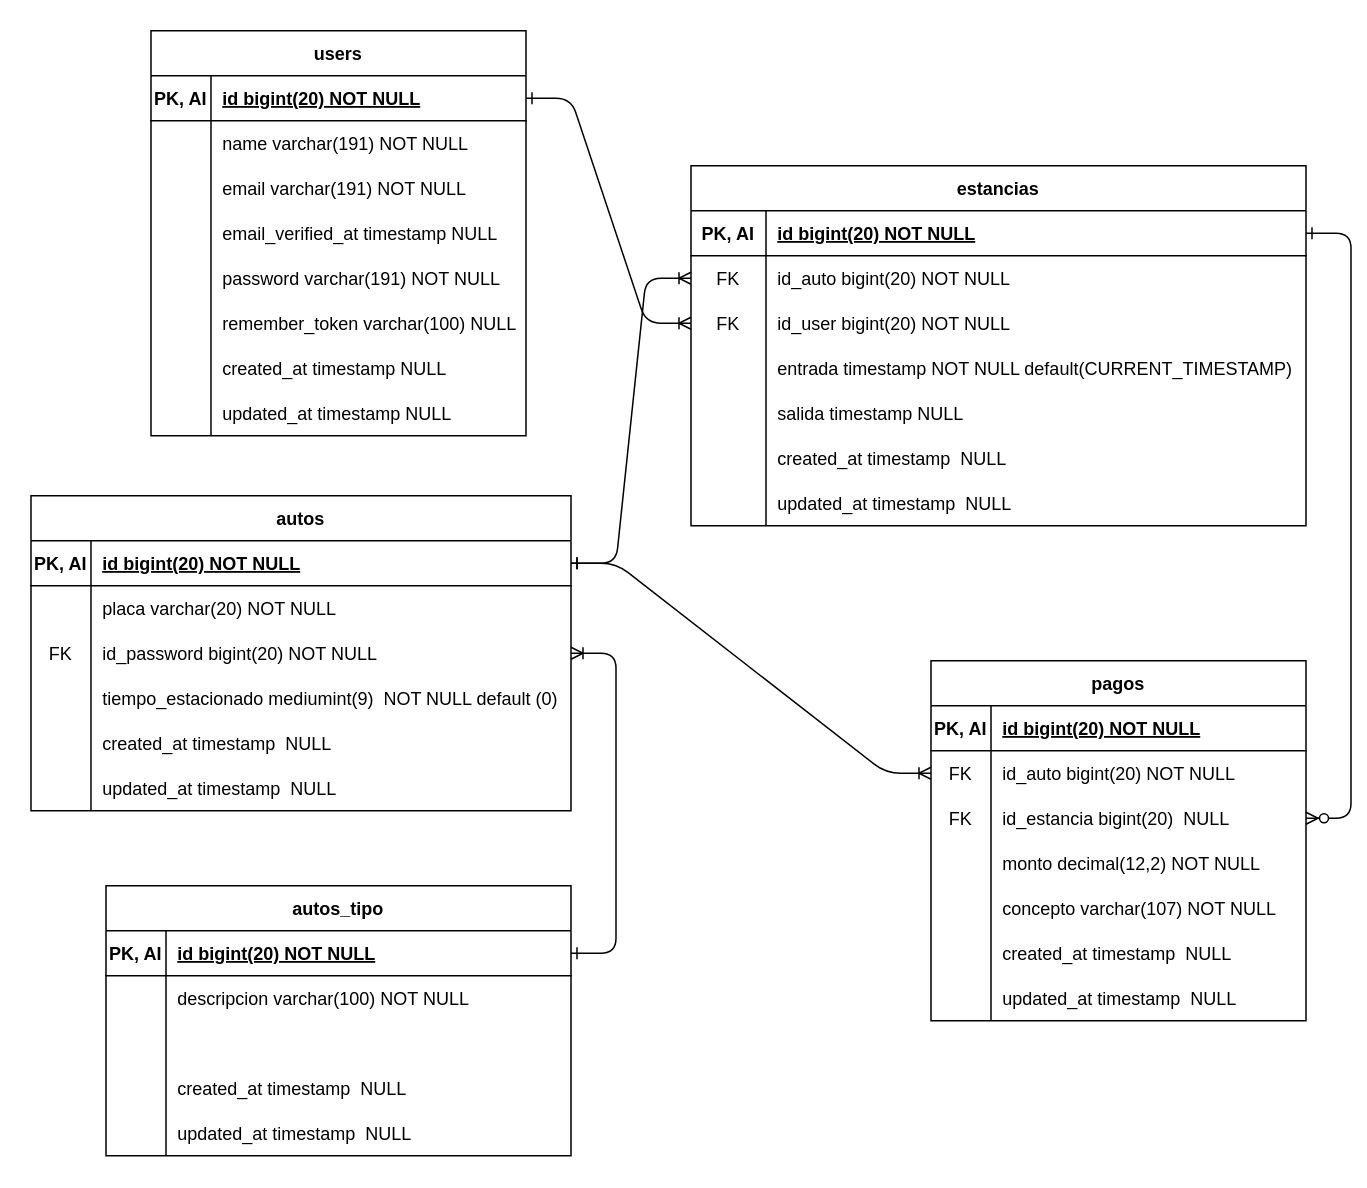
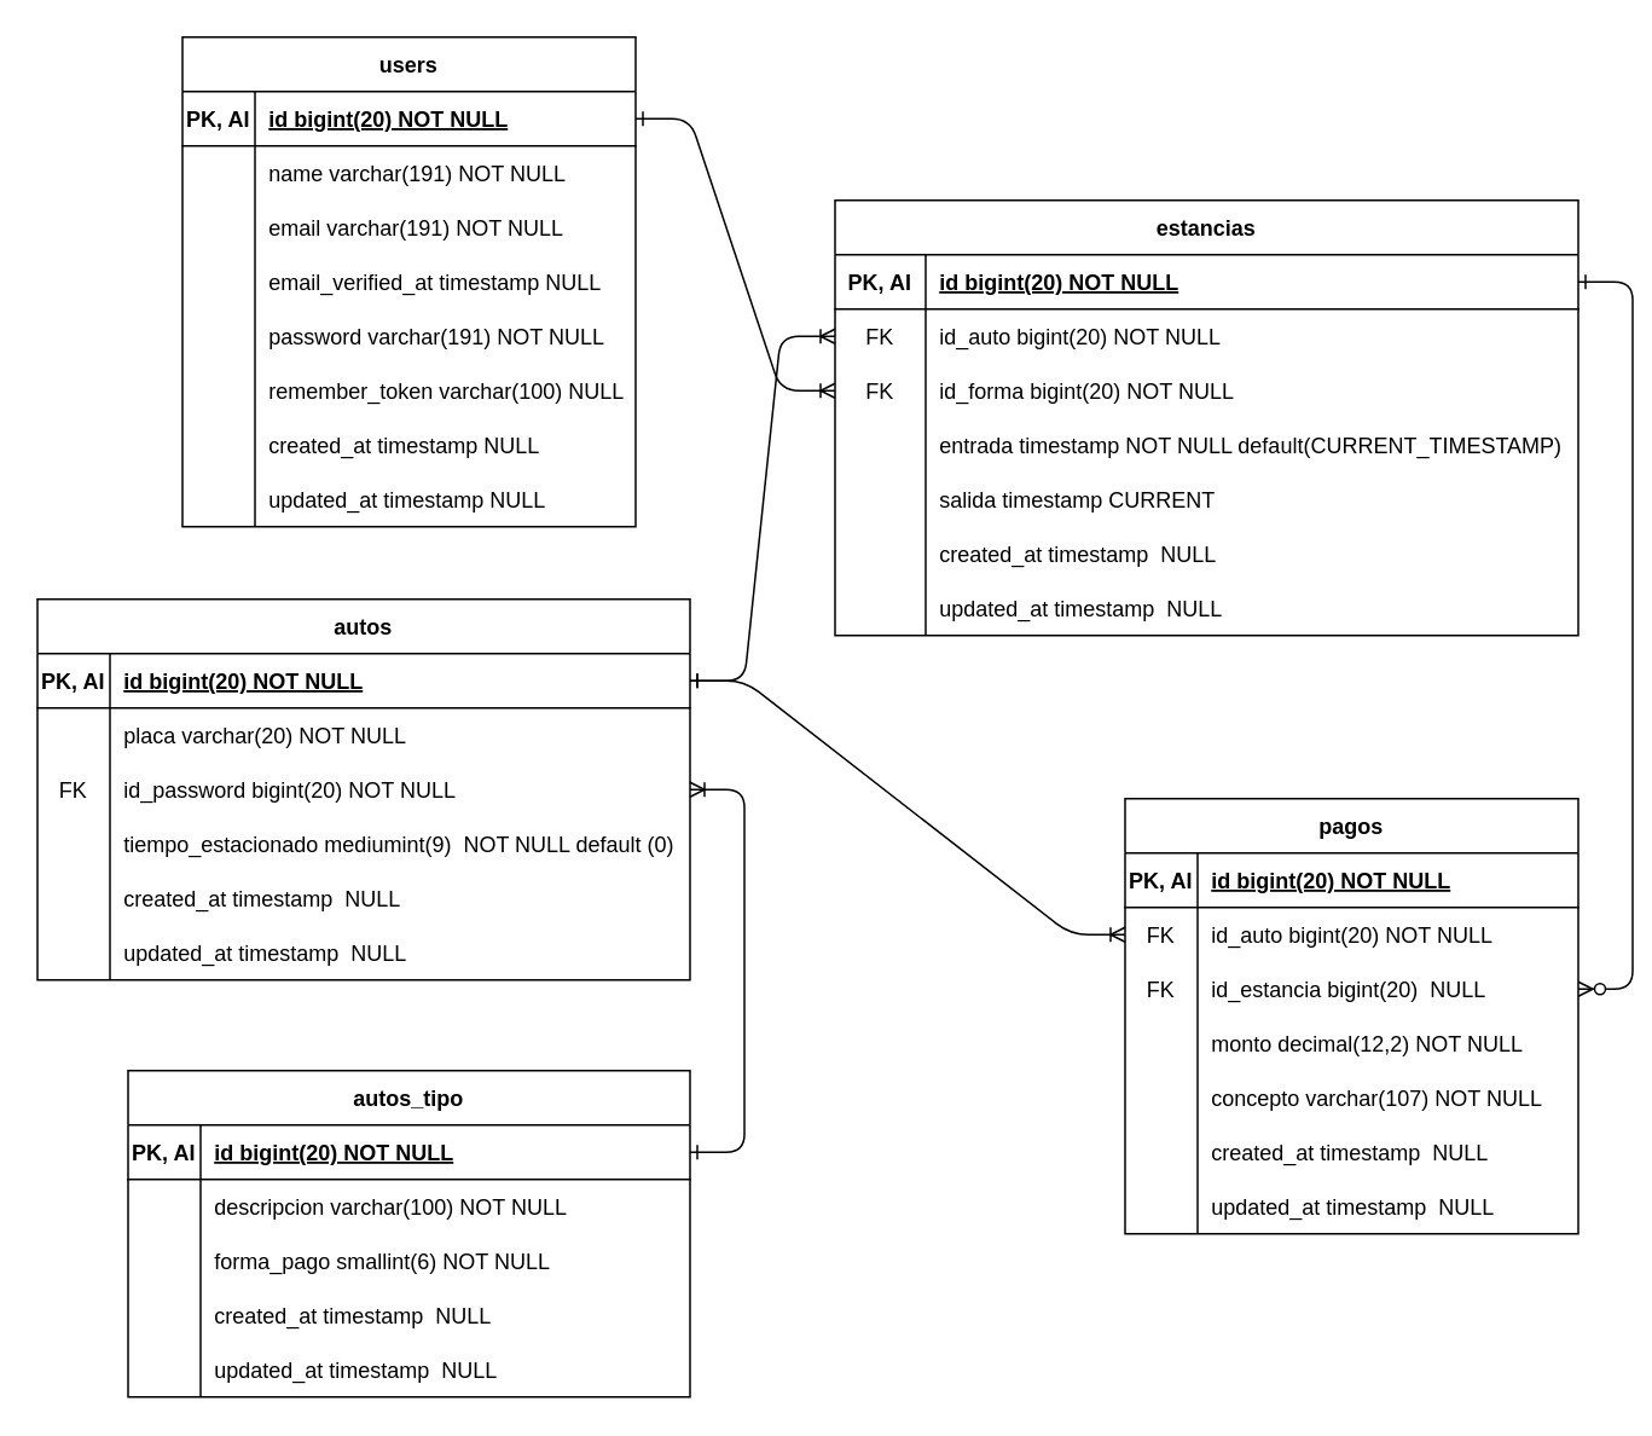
- <mxCell id="72" value="id_user bigint(20) NOT NULL" style="shape=partialRectangle;overflow=hidden;connectable=0;fillColor=none;top=0;left=0;bottom=0;right=0;align=left;spacingLeft=6;" parent="70" vertex="1"><mxGeometry x="50" width="360" height="30" as="geometry"><mxRectangle width="360" height="30" as="alternateBounds" /></mxGeometry></mxCell>
+ <mxCell id="72" value="id_forma bigint(20) NOT NULL" style="shape=partialRectangle;overflow=hidden;connectable=0;fillColor=none;top=0;left=0;bottom=0;right=0;align=left;spacingLeft=6;" parent="70" vertex="1"><mxGeometry x="50" width="360" height="30" as="geometry"><mxRectangle width="360" height="30" as="alternateBounds" /></mxGeometry></mxCell>
- <mxCell id="78" value="salida timestamp NULL" style="shape=partialRectangle;overflow=hidden;connectable=0;fillColor=none;top=0;left=0;bottom=0;right=0;align=left;spacingLeft=6;" parent="76" vertex="1"><mxGeometry x="50" width="360" height="30" as="geometry"><mxRectangle width="360" height="30" as="alternateBounds" /></mxGeometry></mxCell>
+ <mxCell id="78" value="salida timestamp CURRENT" style="shape=partialRectangle;overflow=hidden;connectable=0;fillColor=none;top=0;left=0;bottom=0;right=0;align=left;spacingLeft=6;" parent="76" vertex="1"><mxGeometry x="50" width="360" height="30" as="geometry"><mxRectangle width="360" height="30" as="alternateBounds" /></mxGeometry></mxCell>
+ <mxCell id="31" value="forma_pago smallint(6) NOT NULL" style="shape=partialRectangle;overflow=hidden;connectable=0;fillColor=none;top=0;left=0;bottom=0;right=0;align=left;spacingLeft=6;" parent="29" vertex="1"><mxGeometry x="40" width="270" height="30" as="geometry"><mxRectangle width="270" height="30" as="alternateBounds" /></mxGeometry></mxCell>
